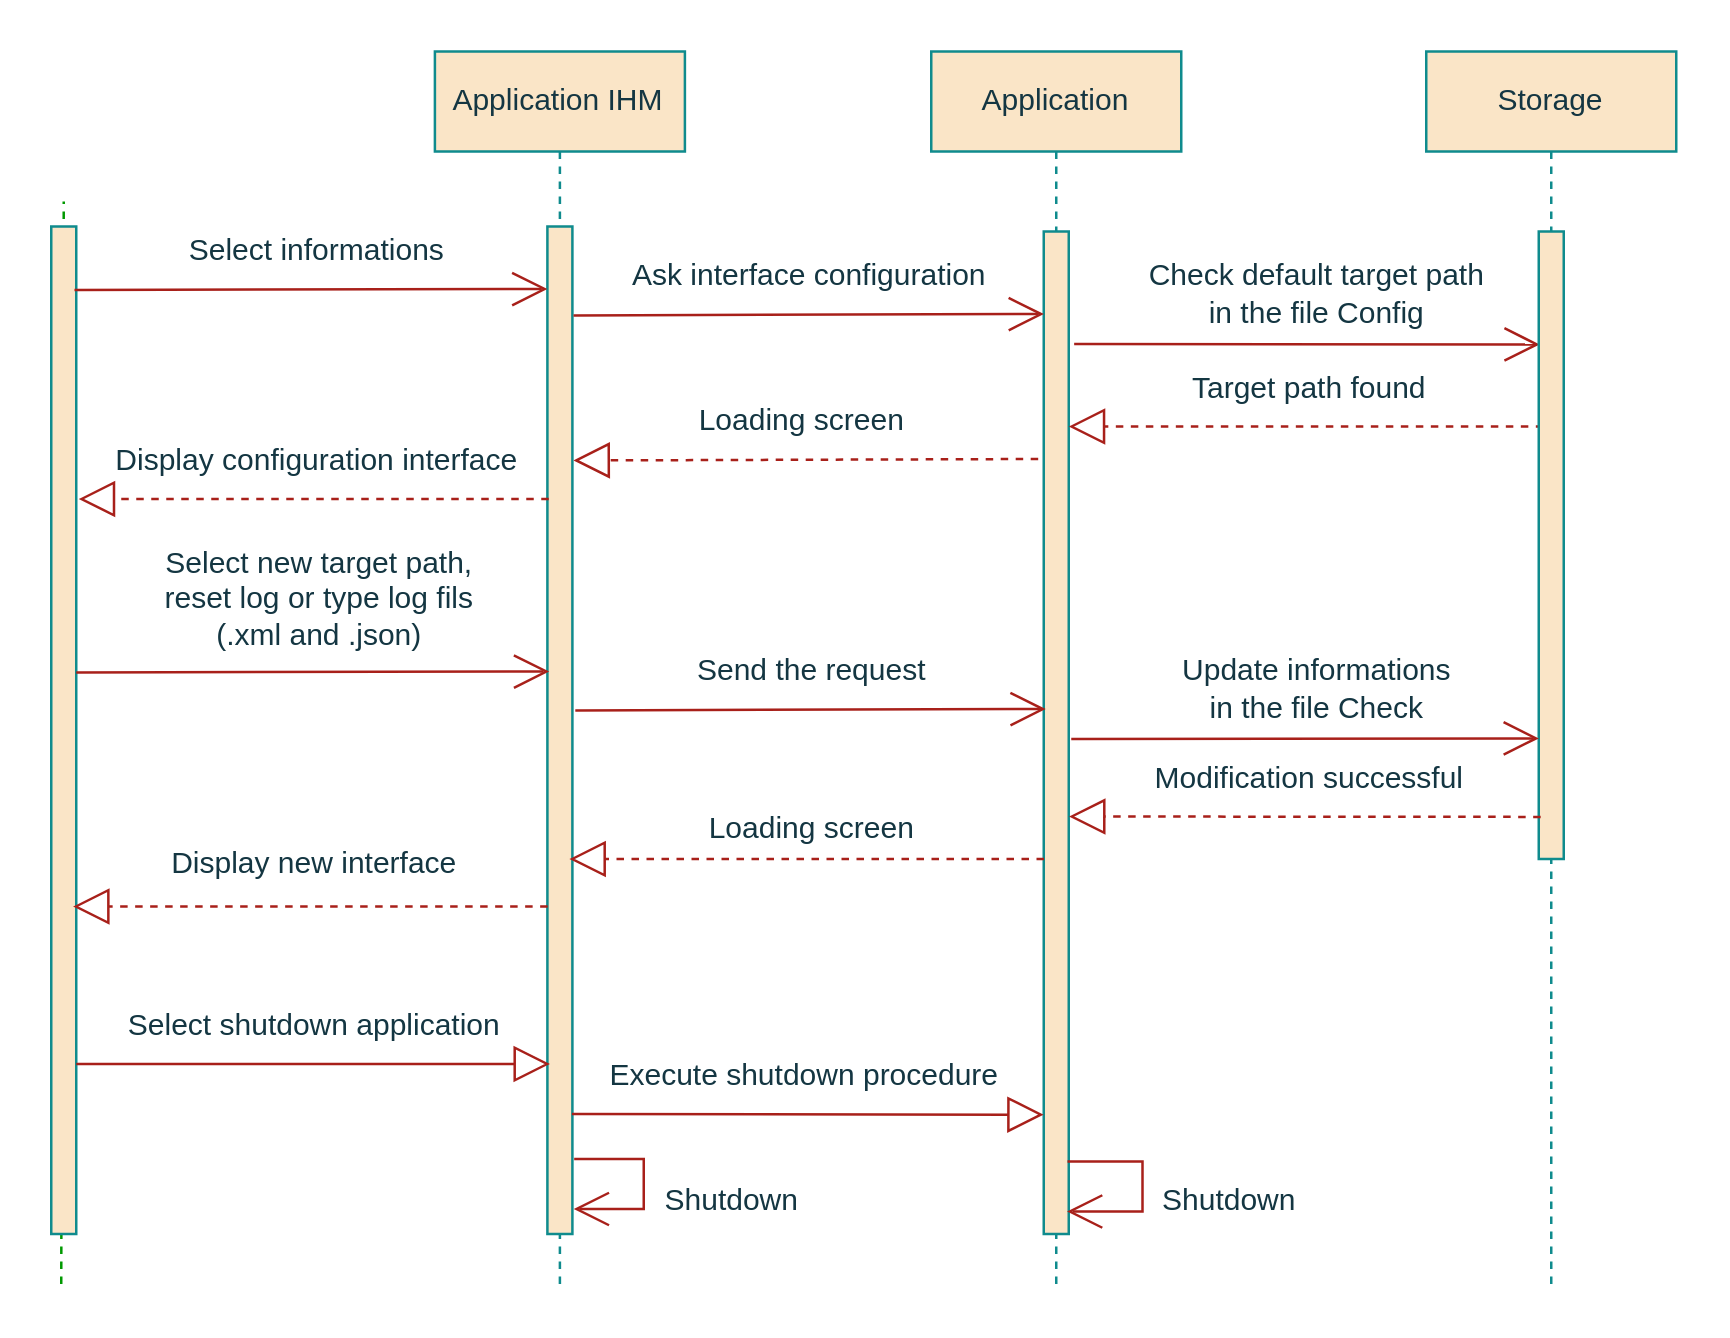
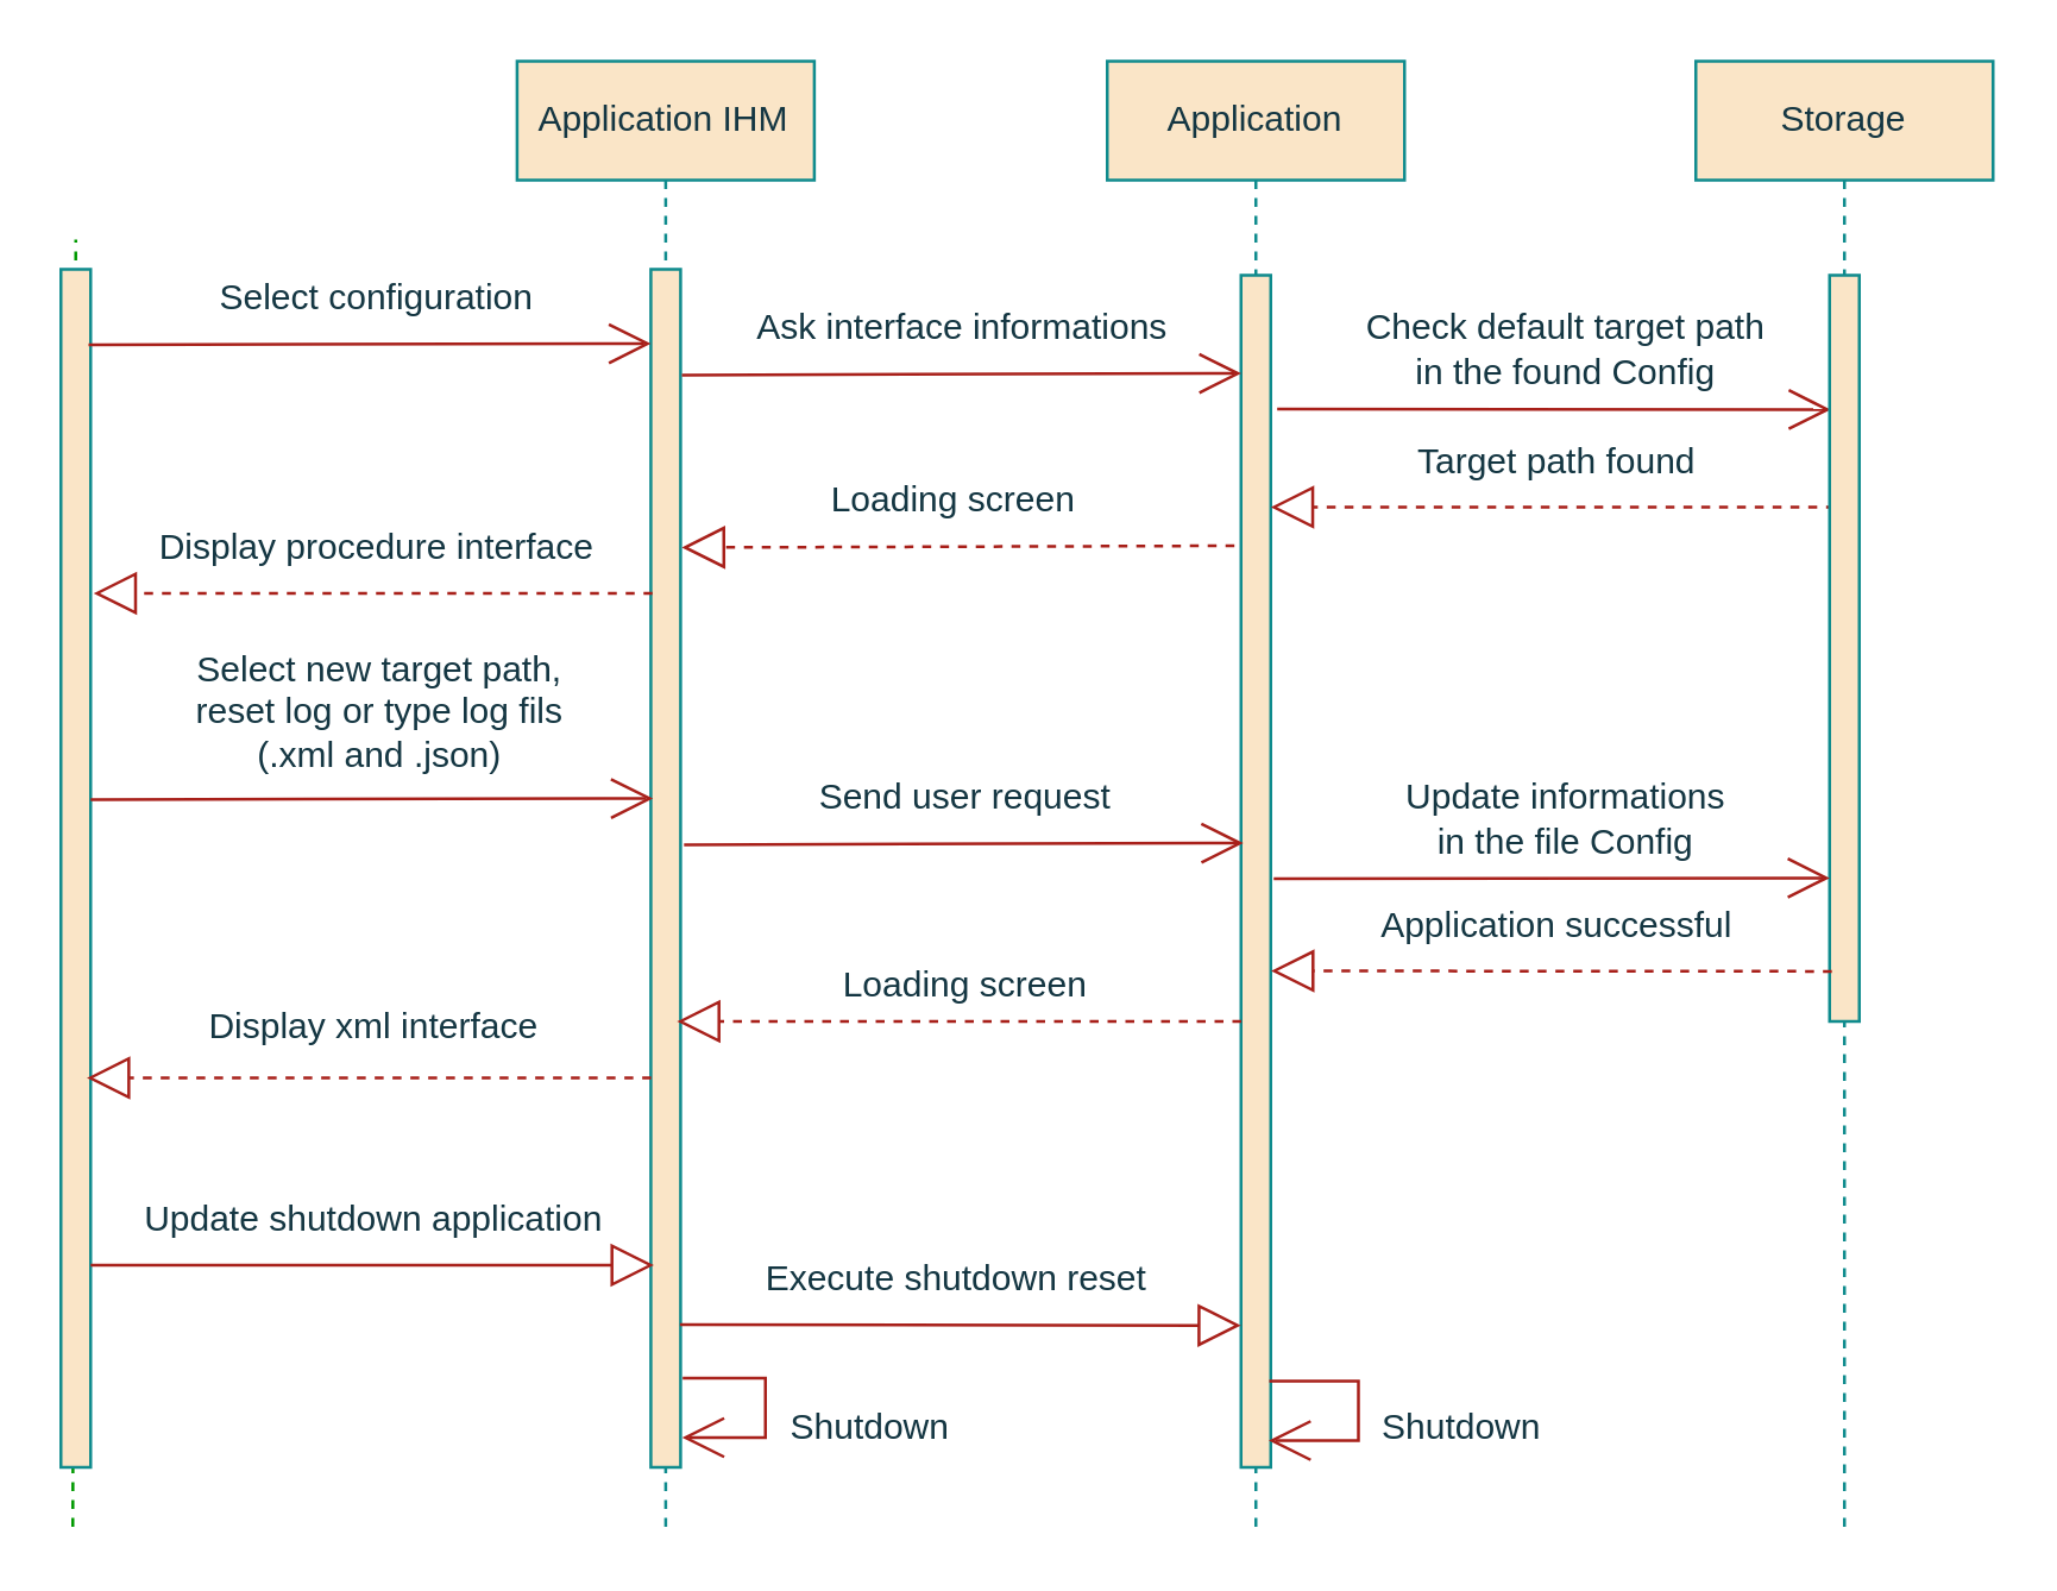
- <mxCell id="11" value="Select informations" style="text;html=1;align=center;verticalAlign=middle;resizable=0;points=[];autosize=1;strokeColor=none;fillColor=none;rounded=0;fontColor=#143642;" vertex="1" parent="1"><mxGeometry x="60.83" y="85" width="130" height="30" as="geometry" /></mxCell>
+ <mxCell id="11" value="Select configuration" style="text;html=1;align=center;verticalAlign=middle;resizable=0;points=[];autosize=1;strokeColor=none;fillColor=none;rounded=0;fontColor=#143642;" vertex="1" parent="1"><mxGeometry x="60.83" y="85" width="130" height="30" as="geometry" /></mxCell>
- <mxCell id="16" value="Ask interface configuration" style="text;html=1;align=center;verticalAlign=middle;resizable=0;points=[];autosize=1;strokeColor=none;fillColor=none;rounded=0;fontColor=#143642;" vertex="1" parent="1"><mxGeometry x="242.83" y="95" width="160" height="30" as="geometry" /></mxCell>
+ <mxCell id="16" value="Ask interface informations" style="text;html=1;align=center;verticalAlign=middle;resizable=0;points=[];autosize=1;strokeColor=none;fillColor=none;rounded=0;fontColor=#143642;" vertex="1" parent="1"><mxGeometry x="242.83" y="95" width="160" height="30" as="geometry" /></mxCell>
- <mxCell id="25" value="Check default target path&lt;br&gt;in the file Config" style="text;html=1;align=center;verticalAlign=middle;resizable=0;points=[];autosize=1;strokeColor=none;fillColor=none;rounded=1;fontColor=#143642;" vertex="1" parent="1"><mxGeometry x="445.52" y="97" width="160" height="40" as="geometry" /></mxCell>
+ <mxCell id="25" value="Check default target path&lt;br&gt;in the found Config" style="text;html=1;align=center;verticalAlign=middle;resizable=0;points=[];autosize=1;strokeColor=none;fillColor=none;rounded=1;fontColor=#143642;" vertex="1" parent="1"><mxGeometry x="445.52" y="97" width="160" height="40" as="geometry" /></mxCell>
- <mxCell id="13" value="Display configuration&amp;nbsp;interface" style="text;html=1;align=center;verticalAlign=middle;resizable=0;points=[];autosize=1;strokeColor=none;fillColor=none;rounded=0;fontColor=#143642;" vertex="1" parent="1"><mxGeometry x="35.83" y="169" width="180" height="30" as="geometry" /></mxCell>
+ <mxCell id="13" value="Display procedure&amp;nbsp;interface" style="text;html=1;align=center;verticalAlign=middle;resizable=0;points=[];autosize=1;strokeColor=none;fillColor=none;rounded=0;fontColor=#143642;" vertex="1" parent="1"><mxGeometry x="35.83" y="169" width="180" height="30" as="geometry" /></mxCell>
- <mxCell id="33" value="Send the request" style="text;html=1;align=center;verticalAlign=middle;resizable=0;points=[];autosize=1;strokeColor=none;fillColor=none;rounded=0;fontColor=#143642;" vertex="1" parent="1"><mxGeometry x="263.54" y="253" width="120" height="30" as="geometry" /></mxCell>
+ <mxCell id="33" value="Send user request" style="text;html=1;align=center;verticalAlign=middle;resizable=0;points=[];autosize=1;strokeColor=none;fillColor=none;rounded=0;fontColor=#143642;" vertex="1" parent="1"><mxGeometry x="263.54" y="253" width="120" height="30" as="geometry" /></mxCell>
- <mxCell id="34" value="Update informations&lt;br&gt;in the file Check" style="text;html=1;align=center;verticalAlign=middle;resizable=0;points=[];autosize=1;strokeColor=none;fillColor=none;rounded=1;fontColor=#143642;" vertex="1" parent="1"><mxGeometry x="461.23" y="255" width="130" height="40" as="geometry" /></mxCell>
+ <mxCell id="34" value="Update informations&lt;br&gt;in the file Config" style="text;html=1;align=center;verticalAlign=middle;resizable=0;points=[];autosize=1;strokeColor=none;fillColor=none;rounded=1;fontColor=#143642;" vertex="1" parent="1"><mxGeometry x="461.23" y="255" width="130" height="40" as="geometry" /></mxCell>
- <mxCell id="36" value="Modification successful" style="text;html=1;align=center;verticalAlign=middle;resizable=0;points=[];autosize=1;strokeColor=none;fillColor=none;rounded=1;fontColor=#143642;" vertex="1" parent="1"><mxGeometry x="448.43" y="296" width="150" height="30" as="geometry" /></mxCell>
+ <mxCell id="36" value="Application successful" style="text;html=1;align=center;verticalAlign=middle;resizable=0;points=[];autosize=1;strokeColor=none;fillColor=none;rounded=1;fontColor=#143642;" vertex="1" parent="1"><mxGeometry x="448.43" y="296" width="150" height="30" as="geometry" /></mxCell>
- <mxCell id="40" value="Display new interface" style="text;html=1;align=center;verticalAlign=middle;resizable=0;points=[];autosize=1;strokeColor=none;fillColor=none;rounded=1;fontColor=#143642;" vertex="1" parent="1"><mxGeometry x="55.06" y="330" width="140" height="30" as="geometry" /></mxCell>
+ <mxCell id="40" value="Display xml interface" style="text;html=1;align=center;verticalAlign=middle;resizable=0;points=[];autosize=1;strokeColor=none;fillColor=none;rounded=1;fontColor=#143642;" vertex="1" parent="1"><mxGeometry x="55.06" y="330" width="140" height="30" as="geometry" /></mxCell>
- <mxCell id="23" value="Select shutdown application" style="text;html=1;align=center;verticalAlign=middle;resizable=0;points=[];autosize=1;strokeColor=none;fillColor=none;rounded=0;fontColor=#143642;" vertex="1" parent="1"><mxGeometry x="40" y="395" width="170" height="30" as="geometry" /></mxCell>
+ <mxCell id="23" value="Update shutdown application" style="text;html=1;align=center;verticalAlign=middle;resizable=0;points=[];autosize=1;strokeColor=none;fillColor=none;rounded=0;fontColor=#143642;" vertex="1" parent="1"><mxGeometry x="40" y="395" width="170" height="30" as="geometry" /></mxCell>
- <mxCell id="19" value="Execute shutdown procedure" style="text;html=1;align=center;verticalAlign=middle;resizable=0;points=[];autosize=1;strokeColor=none;fillColor=none;rounded=0;fontColor=#143642;" vertex="1" parent="1"><mxGeometry x="231.25" y="415" width="180" height="30" as="geometry" /></mxCell>
+ <mxCell id="19" value="Execute shutdown reset" style="text;html=1;align=center;verticalAlign=middle;resizable=0;points=[];autosize=1;strokeColor=none;fillColor=none;rounded=0;fontColor=#143642;" vertex="1" parent="1"><mxGeometry x="231.25" y="415" width="180" height="30" as="geometry" /></mxCell>
